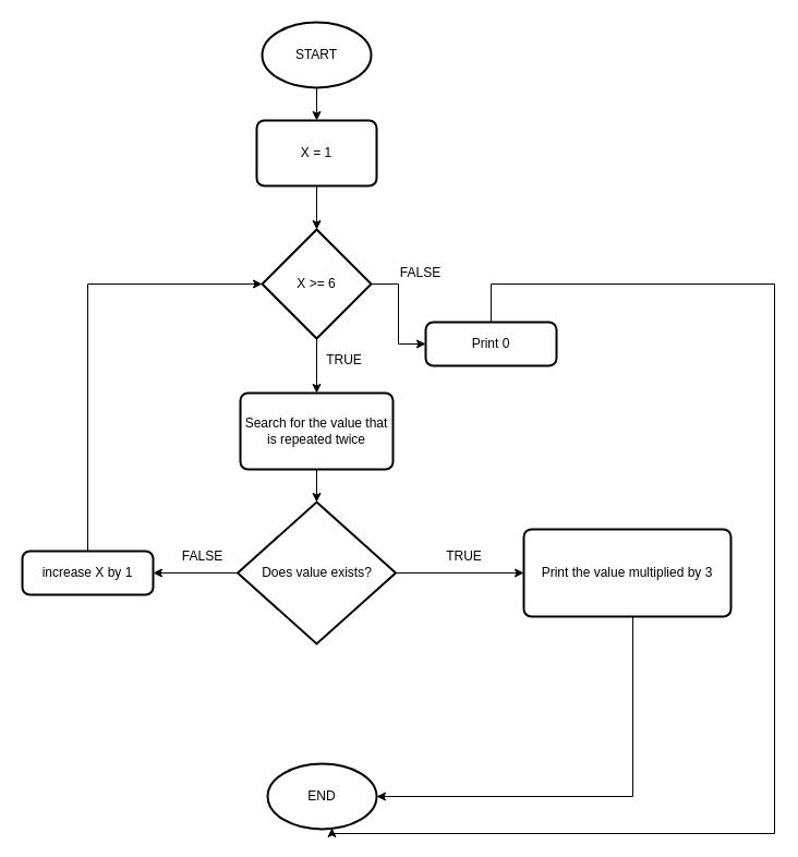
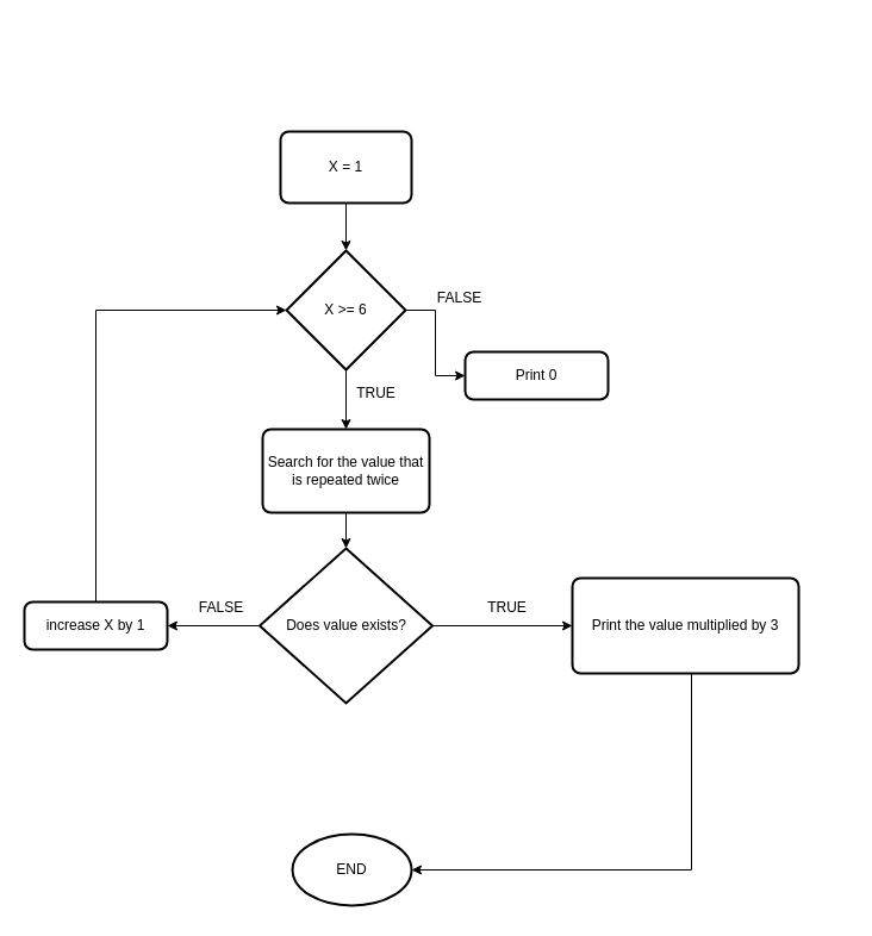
- <mxCell id="3" value="START" style="strokeWidth=2;html=1;shape=mxgraph.flowchart.start_1;whiteSpace=wrap;" vertex="1" parent="1"><mxGeometry x="240" y="20" width="100" height="60" as="geometry" /></mxCell>
- <mxCell id="2" value="" style="edgeStyle=orthogonalEdgeStyle;rounded=0;orthogonalLoop=1;jettySize=auto;html=1;" edge="1" parent="1" source="3" target="8"><mxGeometry relative="1" as="geometry" /></mxCell>
- <mxCell id="17" style="edgeStyle=orthogonalEdgeStyle;rounded=0;orthogonalLoop=1;jettySize=auto;html=1;entryX=0.59;entryY=0.983;entryDx=0;entryDy=0;entryPerimeter=0;" edge="1" parent="1" source="18" target="9"><mxGeometry relative="1" as="geometry"><Array as="points"><mxPoint x="710" y="260" /><mxPoint x="710" y="764" /><mxPoint x="304" y="764" /></Array></mxGeometry></mxCell>
